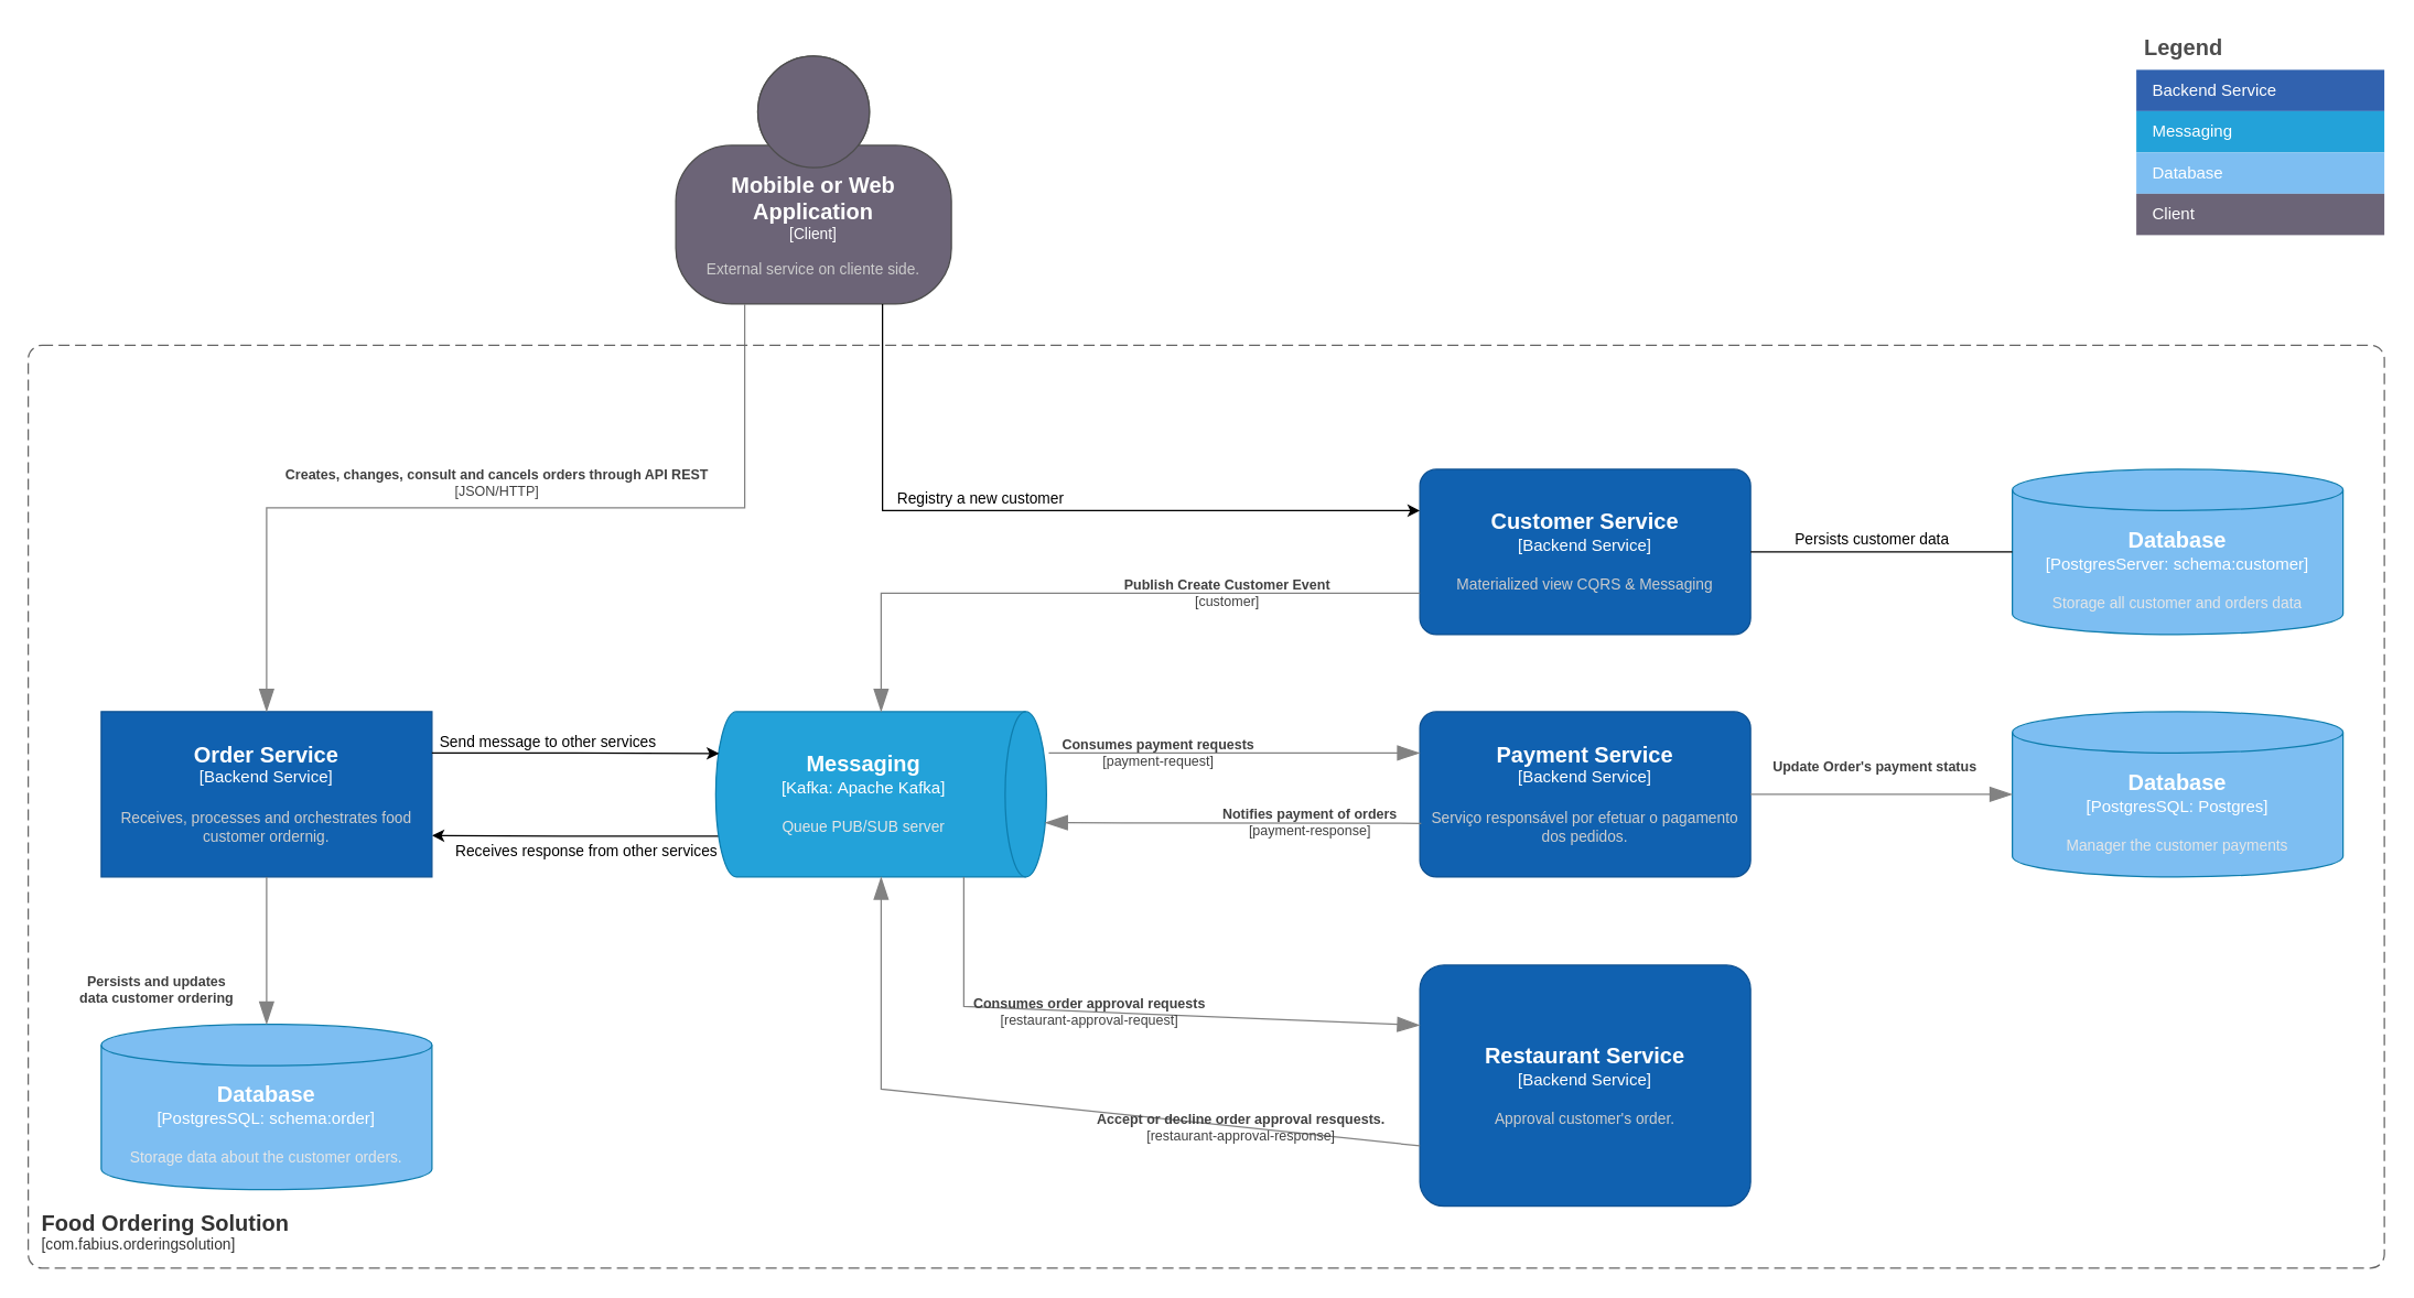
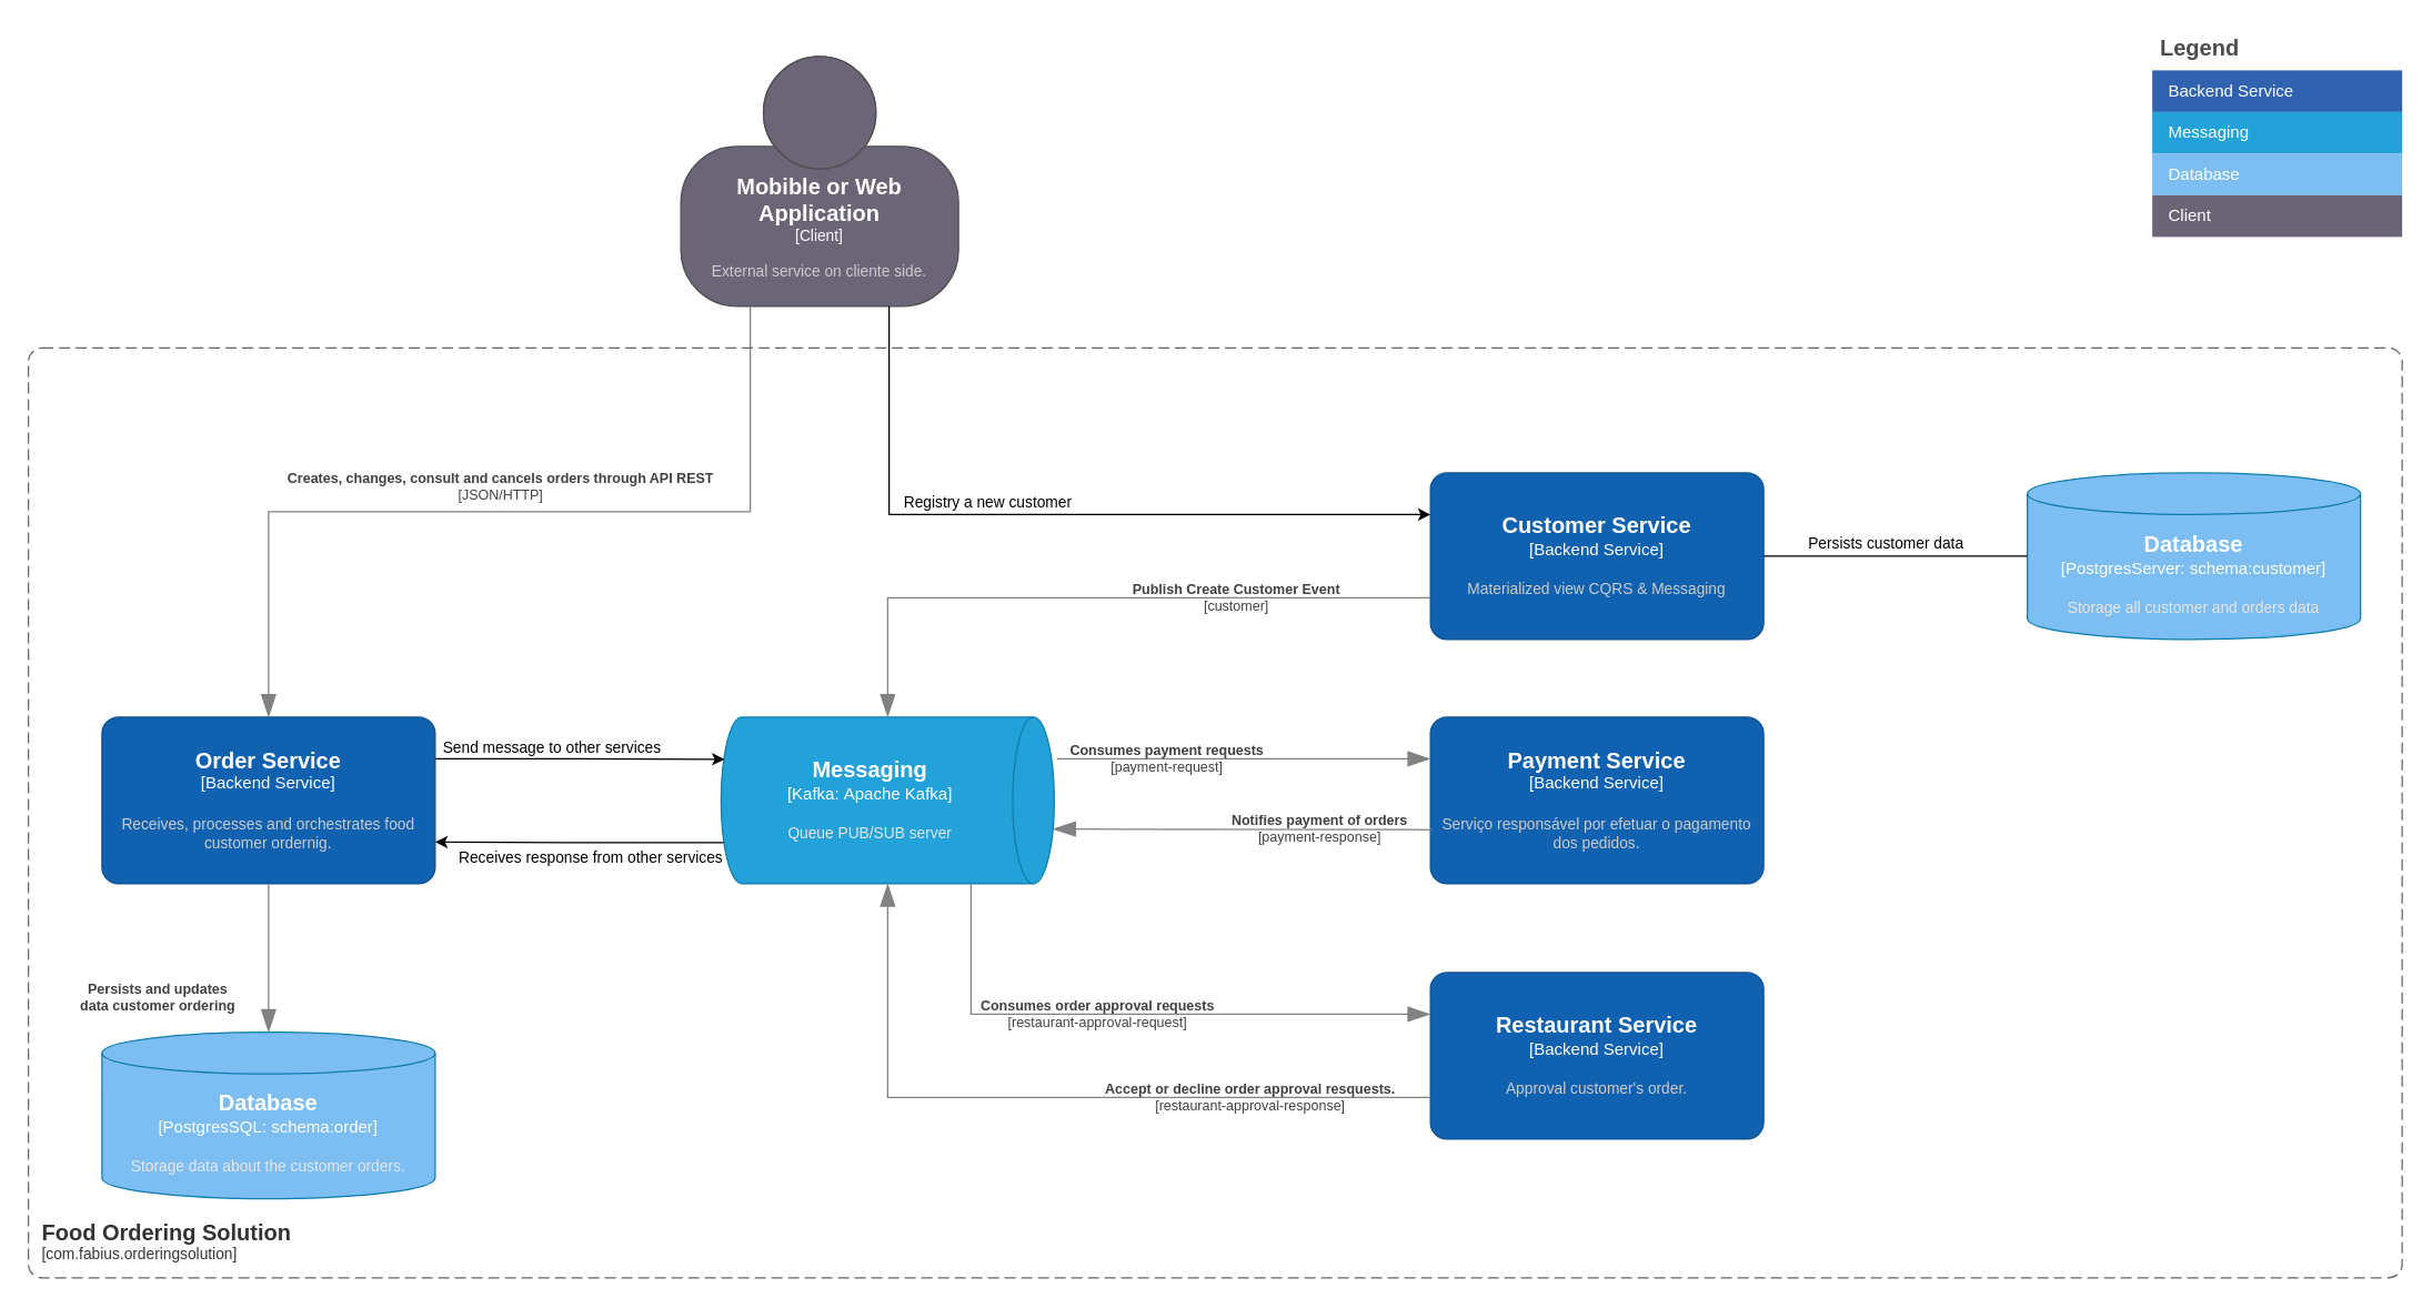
- <mxCell id="5" value="&lt;font style=&quot;font-size: 16px&quot;&gt;&lt;b&gt;Order Service&lt;/b&gt;&lt;/font&gt;&lt;div&gt;[Backend Service]&lt;/div&gt;&lt;br&gt;&lt;div&gt;&lt;font style=&quot;font-size: 11px&quot;&gt;&lt;font color=&quot;#cccccc&quot;&gt;Receives, processes and orchestrates food customer ordernig.&lt;/font&gt;&lt;/div&gt;" style="whiteSpace=wrap;html=1;labelBackgroundColor=none;fillColor=#1061B0;fontColor=#ffffff;align=center;arcSize=10;strokeColor=#0D5091;metaEdit=1;resizable=0;points=[[0,0.25,0,0,0],[0,0.5,0,0,0],[0,0.75,0,0,0],[0.25,0,0,0,0],[0.25,1,0,0,0],[0.5,0,0,0,0],[0.5,1,0,0,0],[0.75,0,0,0,0],[0.75,1,0,0,0],[0.9,1,0,0,0],[1,0.25,0,0,0],[1,0.5,0,0,0],[1,0.75,0,0,0]];rounded=0;" parent="1" vertex="1"><mxGeometry x="73" y="516" width="240" height="120" as="geometry" /></mxCell>
+ <mxCell id="5" value="&lt;font style=&quot;font-size: 16px&quot;&gt;&lt;b&gt;Order Service&lt;/b&gt;&lt;/font&gt;&lt;div&gt;[Backend Service]&lt;/div&gt;&lt;br&gt;&lt;div&gt;&lt;font style=&quot;font-size: 11px&quot;&gt;&lt;font color=&quot;#cccccc&quot;&gt;Receives, processes and orchestrates food customer ordernig.&lt;/font&gt;&lt;/div&gt;" style="rounded=1;whiteSpace=wrap;html=1;labelBackgroundColor=none;fillColor=#1061B0;fontColor=#ffffff;align=center;arcSize=10;strokeColor=#0D5091;metaEdit=1;resizable=0;points=[[0,0.25,0,0,0],[0,0.5,0,0,0],[0,0.75,0,0,0],[0.25,0,0,0,0],[0.25,1,0,0,0],[0.5,0,0,0,0],[0.5,1,0,0,0],[0.75,0,0,0,0],[0.75,1,0,0,0],[0.9,1,0,0,0],[1,0.25,0,0,0],[1,0.5,0,0,0],[1,0.75,0,0,0]];" parent="1" vertex="1"><mxGeometry x="73" y="516" width="240" height="120" as="geometry" /></mxCell>
- <mxCell id="12" value="&lt;div style=&quot;text-align: left&quot;&gt;&lt;div style=&quot;text-align: center&quot;&gt;&lt;b&gt;Update Order's payment status&lt;/b&gt;&lt;/div&gt;&lt;/div&gt;" style="endArrow=blockThin;html=1;fontSize=10;fontColor=#404040;strokeWidth=1;endFill=1;strokeColor=#828282;elbow=vertical;metaEdit=1;endSize=14;startSize=14;jumpStyle=arc;jumpSize=16;rounded=0;edgeStyle=orthogonalEdgeStyle;exitX=1;exitY=0.5;exitDx=0;exitDy=0;exitPerimeter=0;entryX=0;entryY=0.5;entryDx=0;entryDy=0;entryPerimeter=0;labelBackgroundColor=none;" parent="1" source="10" target="11" edge="1"><mxGeometry x="-0.053" y="20" width="240" relative="1" as="geometry"><mxPoint x="1240" y="483" as="sourcePoint" /><mxPoint x="1360" y="263" as="targetPoint" /><mxPoint as="offset" /></mxGeometry></mxCell>
- <mxCell id="11" value="&lt;font style=&quot;font-size: 16px&quot;&gt;&lt;b&gt;Database&lt;/b&gt;&lt;/font&gt;&lt;div&gt;[PostgresSQL:&amp;nbsp;Postgres]&lt;/div&gt;&lt;br&gt;&lt;div&gt;&lt;font style=&quot;font-size: 11px&quot;&gt;&lt;font color=&quot;#E6E6E6&quot;&gt;Manager the customer payments&lt;/font&gt;&lt;/div&gt;" style="shape=cylinder3;size=15;whiteSpace=wrap;html=1;boundedLbl=1;rounded=0;labelBackgroundColor=none;fillColor=#7DBEF2;fontSize=12;fontColor=#ffffff;align=center;strokeColor=#0E7DAD;metaEdit=1;points=[[0.5,0,0],[1,0.25,0],[1,0.5,0],[1,0.75,0],[0.5,1,0],[0,0.75,0],[0,0.5,0],[0,0.25,0]];resizable=0;" parent="1" vertex="1"><mxGeometry x="1460" y="516" width="240" height="120" as="geometry" /></mxCell>
- <mxCell id="13" value="&lt;font style=&quot;font-size: 16px&quot;&gt;&lt;b&gt;Restaurant Service&lt;/b&gt;&lt;/font&gt;&lt;div&gt;[Backend Service]&lt;/div&gt;&lt;br&gt;&lt;div&gt;&lt;font style=&quot;font-size: 11px&quot;&gt;&lt;font color=&quot;#cccccc&quot;&gt;Approval customer's order.&lt;/font&gt;&lt;/div&gt;" style="rounded=1;whiteSpace=wrap;html=1;labelBackgroundColor=none;fillColor=#1061B0;fontColor=#ffffff;align=center;arcSize=10;strokeColor=#0D5091;metaEdit=1;resizable=0;points=[[0.25,0,0],[0.5,0,0],[0.75,0,0],[1,0.25,0],[1,0.5,0],[1,0.75,0],[0.75,1,0],[0.5,1,0],[0.25,1,0],[0,0.75,0],[0,0.5,0],[0,0.25,0]];" parent="1" vertex="1"><mxGeometry x="1030" y="700" width="240" height="175" as="geometry" /></mxCell>
+ <mxCell id="13" value="&lt;font style=&quot;font-size: 16px&quot;&gt;&lt;b&gt;Restaurant Service&lt;/b&gt;&lt;/font&gt;&lt;div&gt;[Backend Service]&lt;/div&gt;&lt;br&gt;&lt;div&gt;&lt;font style=&quot;font-size: 11px&quot;&gt;&lt;font color=&quot;#cccccc&quot;&gt;Approval customer's order.&lt;/font&gt;&lt;/div&gt;" style="rounded=1;whiteSpace=wrap;html=1;labelBackgroundColor=none;fillColor=#1061B0;fontColor=#ffffff;align=center;arcSize=10;strokeColor=#0D5091;metaEdit=1;resizable=0;points=[[0.25,0,0],[0.5,0,0],[0.75,0,0],[1,0.25,0],[1,0.5,0],[1,0.75,0],[0.75,1,0],[0.5,1,0],[0.25,1,0],[0,0.75,0],[0,0.5,0],[0,0.25,0]];" parent="1" vertex="1"><mxGeometry x="1030" y="700" width="240" height="120" as="geometry" /></mxCell>
